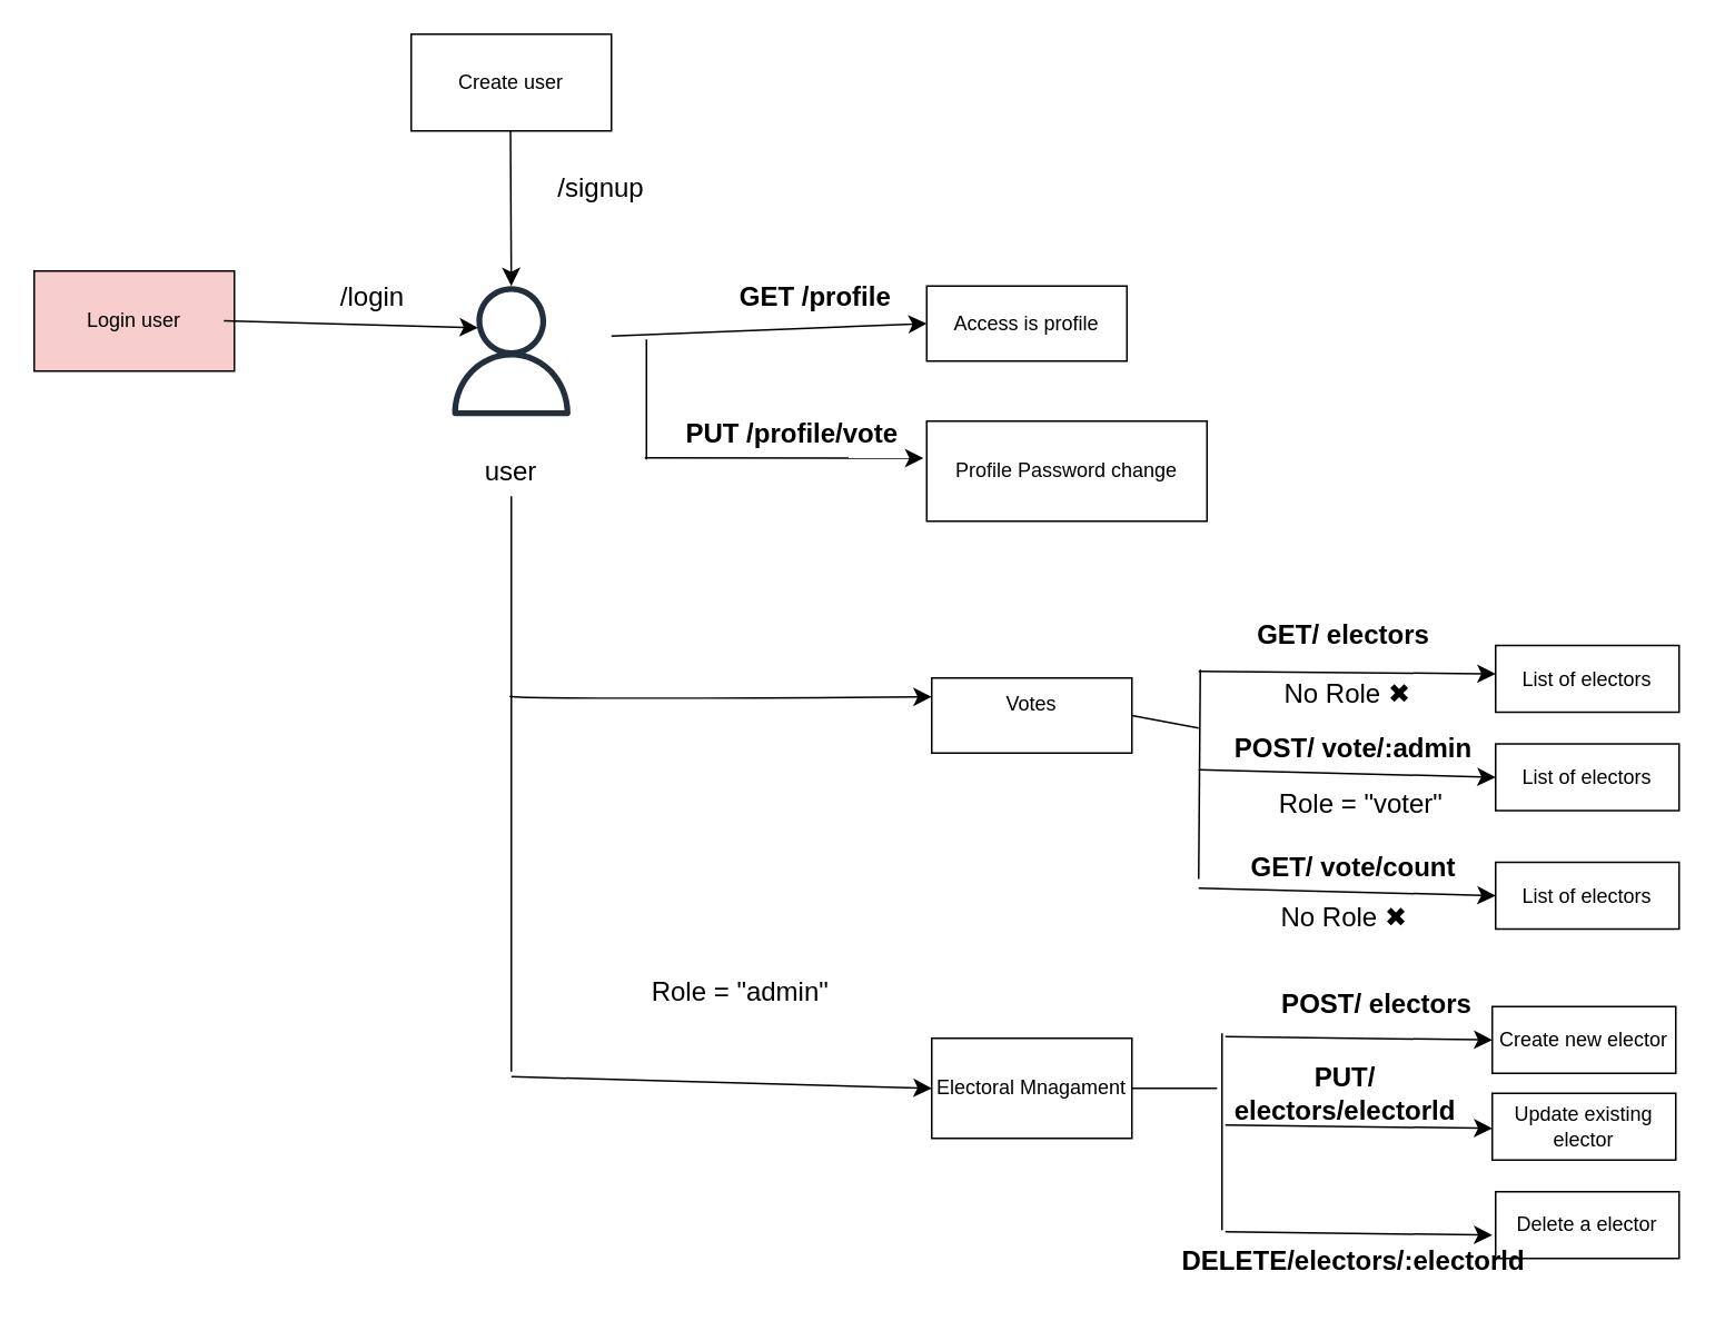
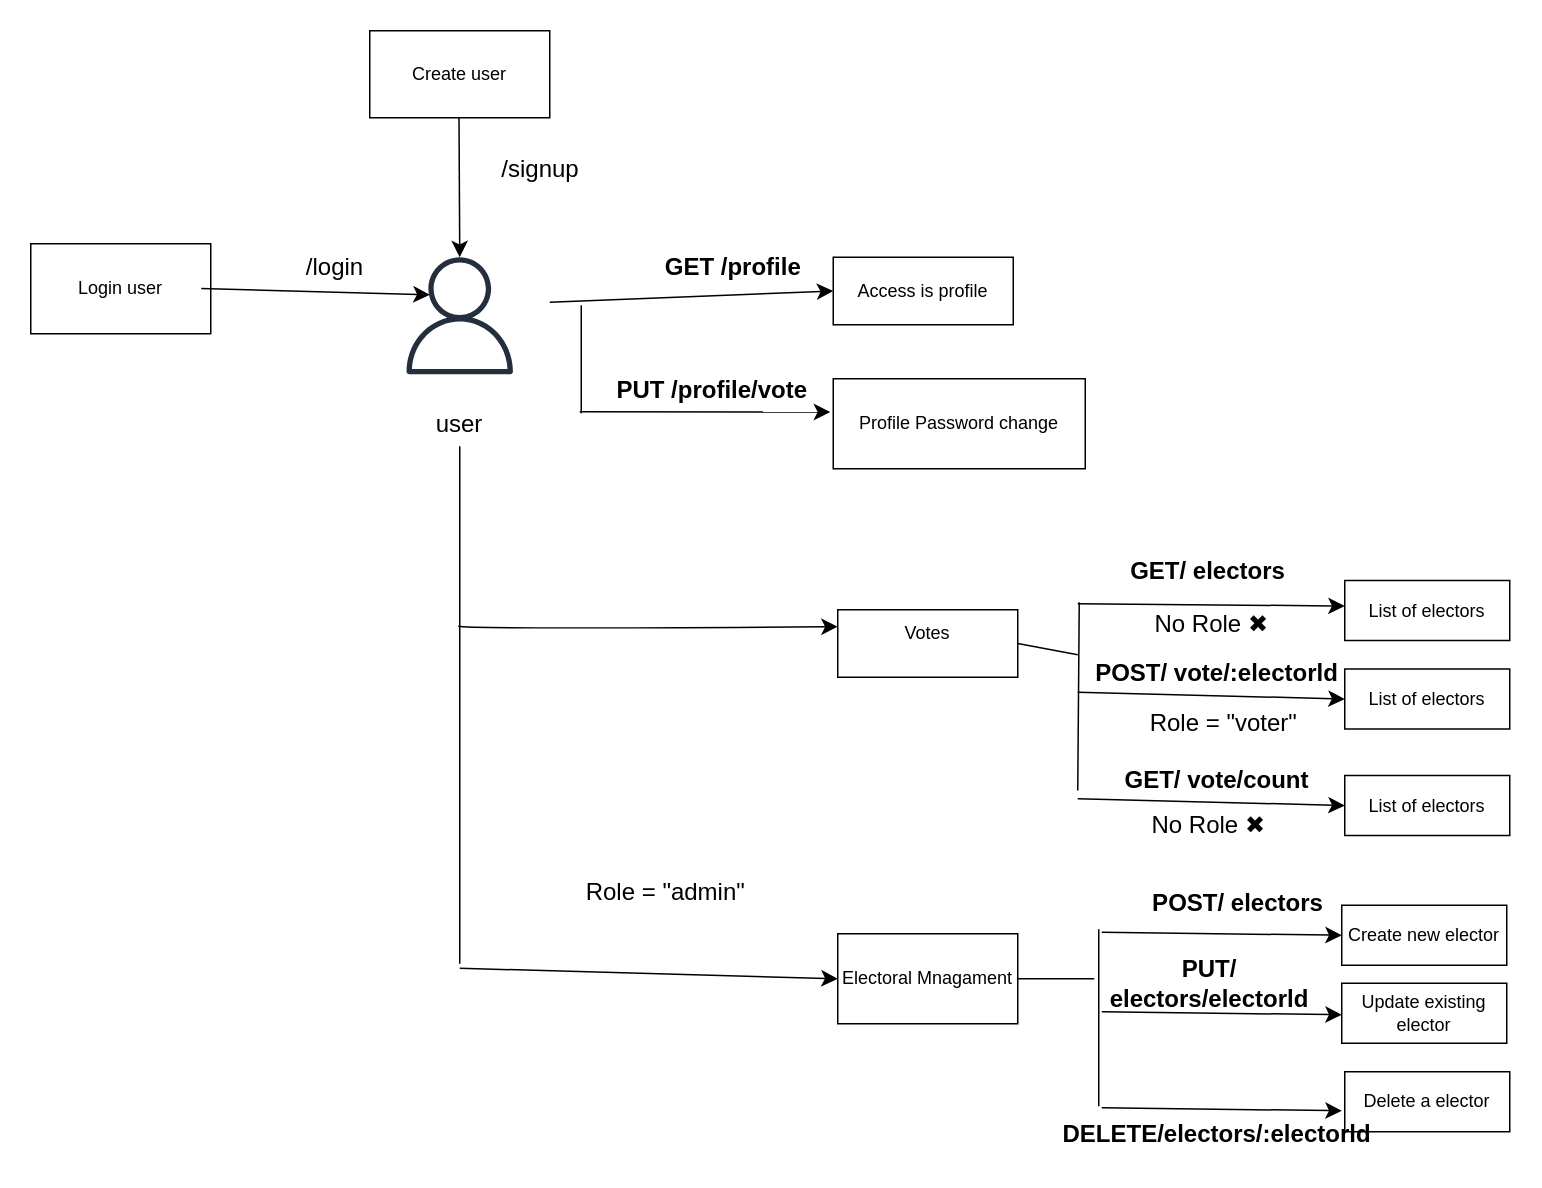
- <mxCell id="5" value="Login user" style="rounded=0;whiteSpace=wrap;html=1;fillColor=#f8cecc;" vertex="1" parent="1"><mxGeometry x="20" y="162" width="120" height="60" as="geometry" /></mxCell>
+ <mxCell id="5" value="Login user" style="rounded=0;whiteSpace=wrap;html=1;" vertex="1" parent="1"><mxGeometry x="20" y="162" width="120" height="60" as="geometry" /></mxCell>
- <mxCell id="28" value="&lt;b&gt;POST/ vote/:admin&lt;/b&gt;" style="text;html=1;align=center;verticalAlign=middle;whiteSpace=wrap;rounded=0;fontSize=16;" vertex="1" parent="1"><mxGeometry x="718" y="433" width="186" height="30" as="geometry" /></mxCell>
+ <mxCell id="28" value="&lt;b&gt;POST/ vote/:electorld&lt;/b&gt;" style="text;html=1;align=center;verticalAlign=middle;whiteSpace=wrap;rounded=0;fontSize=16;" vertex="1" parent="1"><mxGeometry x="718" y="433" width="186" height="30" as="geometry" /></mxCell>
